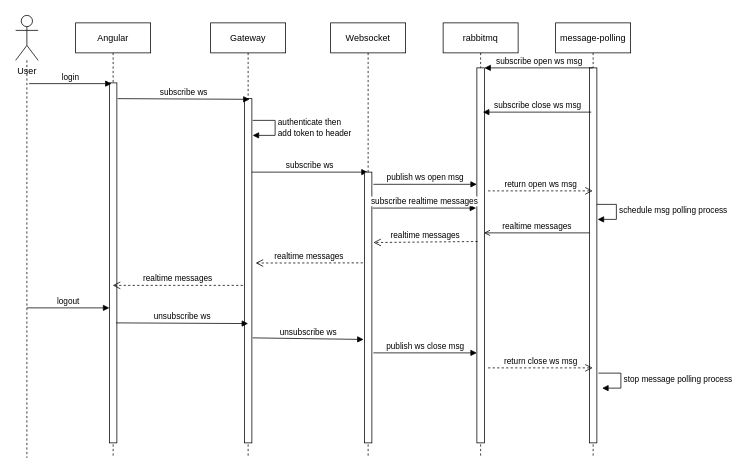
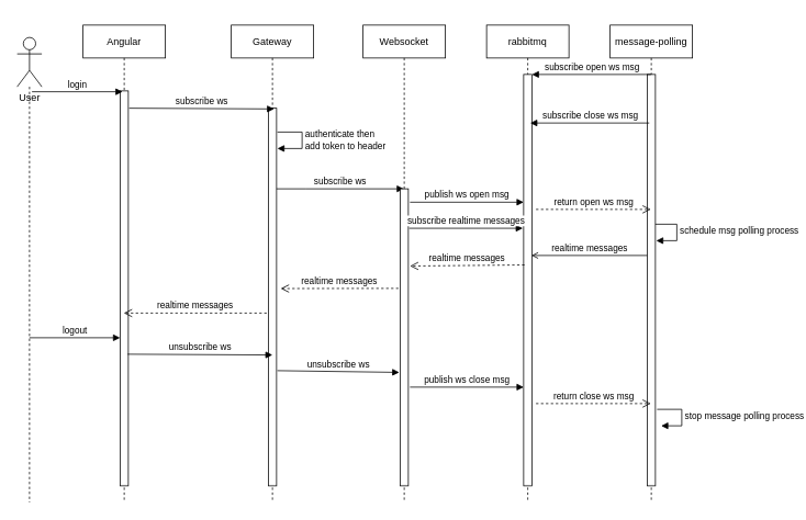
- <mxCell id="29" value="User" style="shape=umlActor;verticalLabelPosition=bottom;verticalAlign=top;html=1;" parent="1" vertex="1"><mxGeometry x="20" y="20" width="30" height="60" as="geometry" /></mxCell>
+ <mxCell id="29" value="User" style="shape=umlActor;verticalLabelPosition=bottom;verticalAlign=top;html=1;" parent="1" vertex="1"><mxGeometry x="20" y="45" width="30" height="60" as="geometry" /></mxCell>
